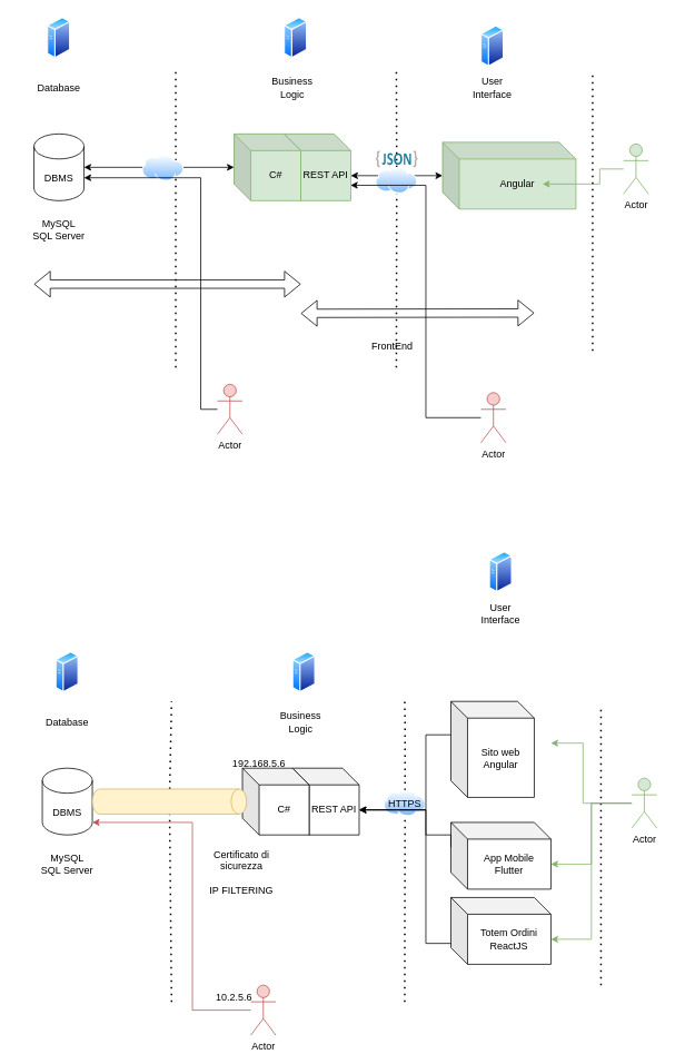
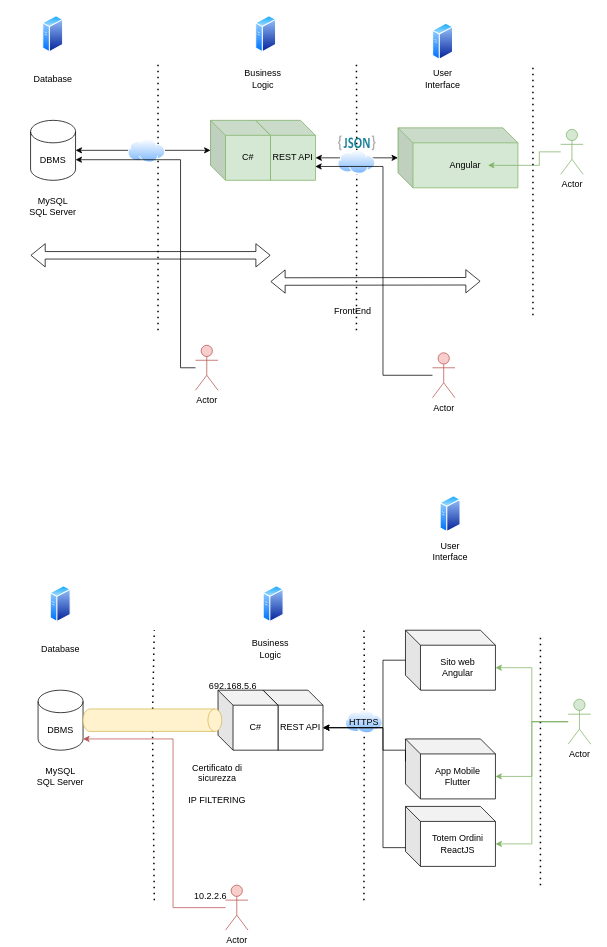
- <mxCell id="35" value="&lt;div&gt;Sito web&lt;/div&gt;Angular" style="shape=cube;whiteSpace=wrap;html=1;boundedLbl=1;backgroundOutline=1;darkOpacity=0.05;darkOpacity2=0.1;" vertex="1" parent="1"><mxGeometry x="540" y="840" width="100" height="115" as="geometry" /></mxCell>
+ <mxCell id="35" value="&lt;div&gt;Sito web&lt;/div&gt;Angular" style="shape=cube;whiteSpace=wrap;html=1;boundedLbl=1;backgroundOutline=1;darkOpacity=0.05;darkOpacity2=0.1;" vertex="1" parent="1"><mxGeometry x="540" y="840" width="120" height="80" as="geometry" /></mxCell>
- <mxCell id="62" value="192.168.5.6" style="text;html=1;align=center;verticalAlign=middle;whiteSpace=wrap;rounded=0;" vertex="1" parent="1"><mxGeometry x="280" y="900" width="60" height="30" as="geometry" /></mxCell>
+ <mxCell id="62" value="692.168.5.6" style="text;html=1;align=center;verticalAlign=middle;whiteSpace=wrap;rounded=0;" vertex="1" parent="1"><mxGeometry x="280" y="900" width="60" height="30" as="geometry" /></mxCell>
- <mxCell id="63" value="10.2.5.6" style="text;html=1;align=center;verticalAlign=middle;whiteSpace=wrap;rounded=0;" vertex="1" parent="1"><mxGeometry x="250" y="1180" width="60" height="30" as="geometry" /></mxCell>
+ <mxCell id="63" value="10.2.2.6" style="text;html=1;align=center;verticalAlign=middle;whiteSpace=wrap;rounded=0;" vertex="1" parent="1"><mxGeometry x="250" y="1180" width="60" height="30" as="geometry" /></mxCell>
